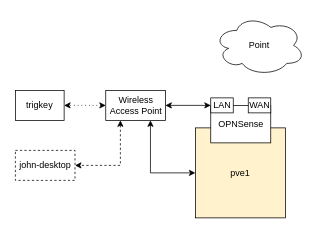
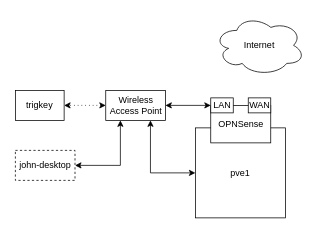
- <mxCell id="2" value="Point" style="ellipse;shape=cloud;whiteSpace=wrap;html=1;" vertex="1" parent="1"><mxGeometry x="285" y="20" width="121" height="80" as="geometry" /></mxCell>
+ <mxCell id="2" value="Internet" style="ellipse;shape=cloud;whiteSpace=wrap;html=1;" vertex="1" parent="1"><mxGeometry x="285" y="20" width="121" height="80" as="geometry" /></mxCell>
- <mxCell id="4" value="" style="edgeStyle=orthogonalEdgeStyle;rounded=0;orthogonalLoop=1;jettySize=auto;html=1;startArrow=classic;startFill=1;dashed=1;" edge="1" parent="1" source="6" target="7"><mxGeometry relative="1" as="geometry"><Array as="points"><mxPoint x="160" y="220" /></Array></mxGeometry></mxCell>
+ <mxCell id="4" value="" style="edgeStyle=orthogonalEdgeStyle;rounded=0;orthogonalLoop=1;jettySize=auto;html=1;startArrow=classic;startFill=1;" edge="1" parent="1" source="6" target="7"><mxGeometry relative="1" as="geometry"><Array as="points"><mxPoint x="160" y="220" /></Array></mxGeometry></mxCell>
- <mxCell id="13" value="pve1" style="whiteSpace=wrap;html=1;aspect=fixed;fillColor=#fff2cc;" vertex="1" parent="12"><mxGeometry y="10" width="120" height="120" as="geometry" /></mxCell>
+ <mxCell id="13" value="pve1" style="whiteSpace=wrap;html=1;aspect=fixed;" vertex="1" parent="12"><mxGeometry y="10" width="120" height="120" as="geometry" /></mxCell>
